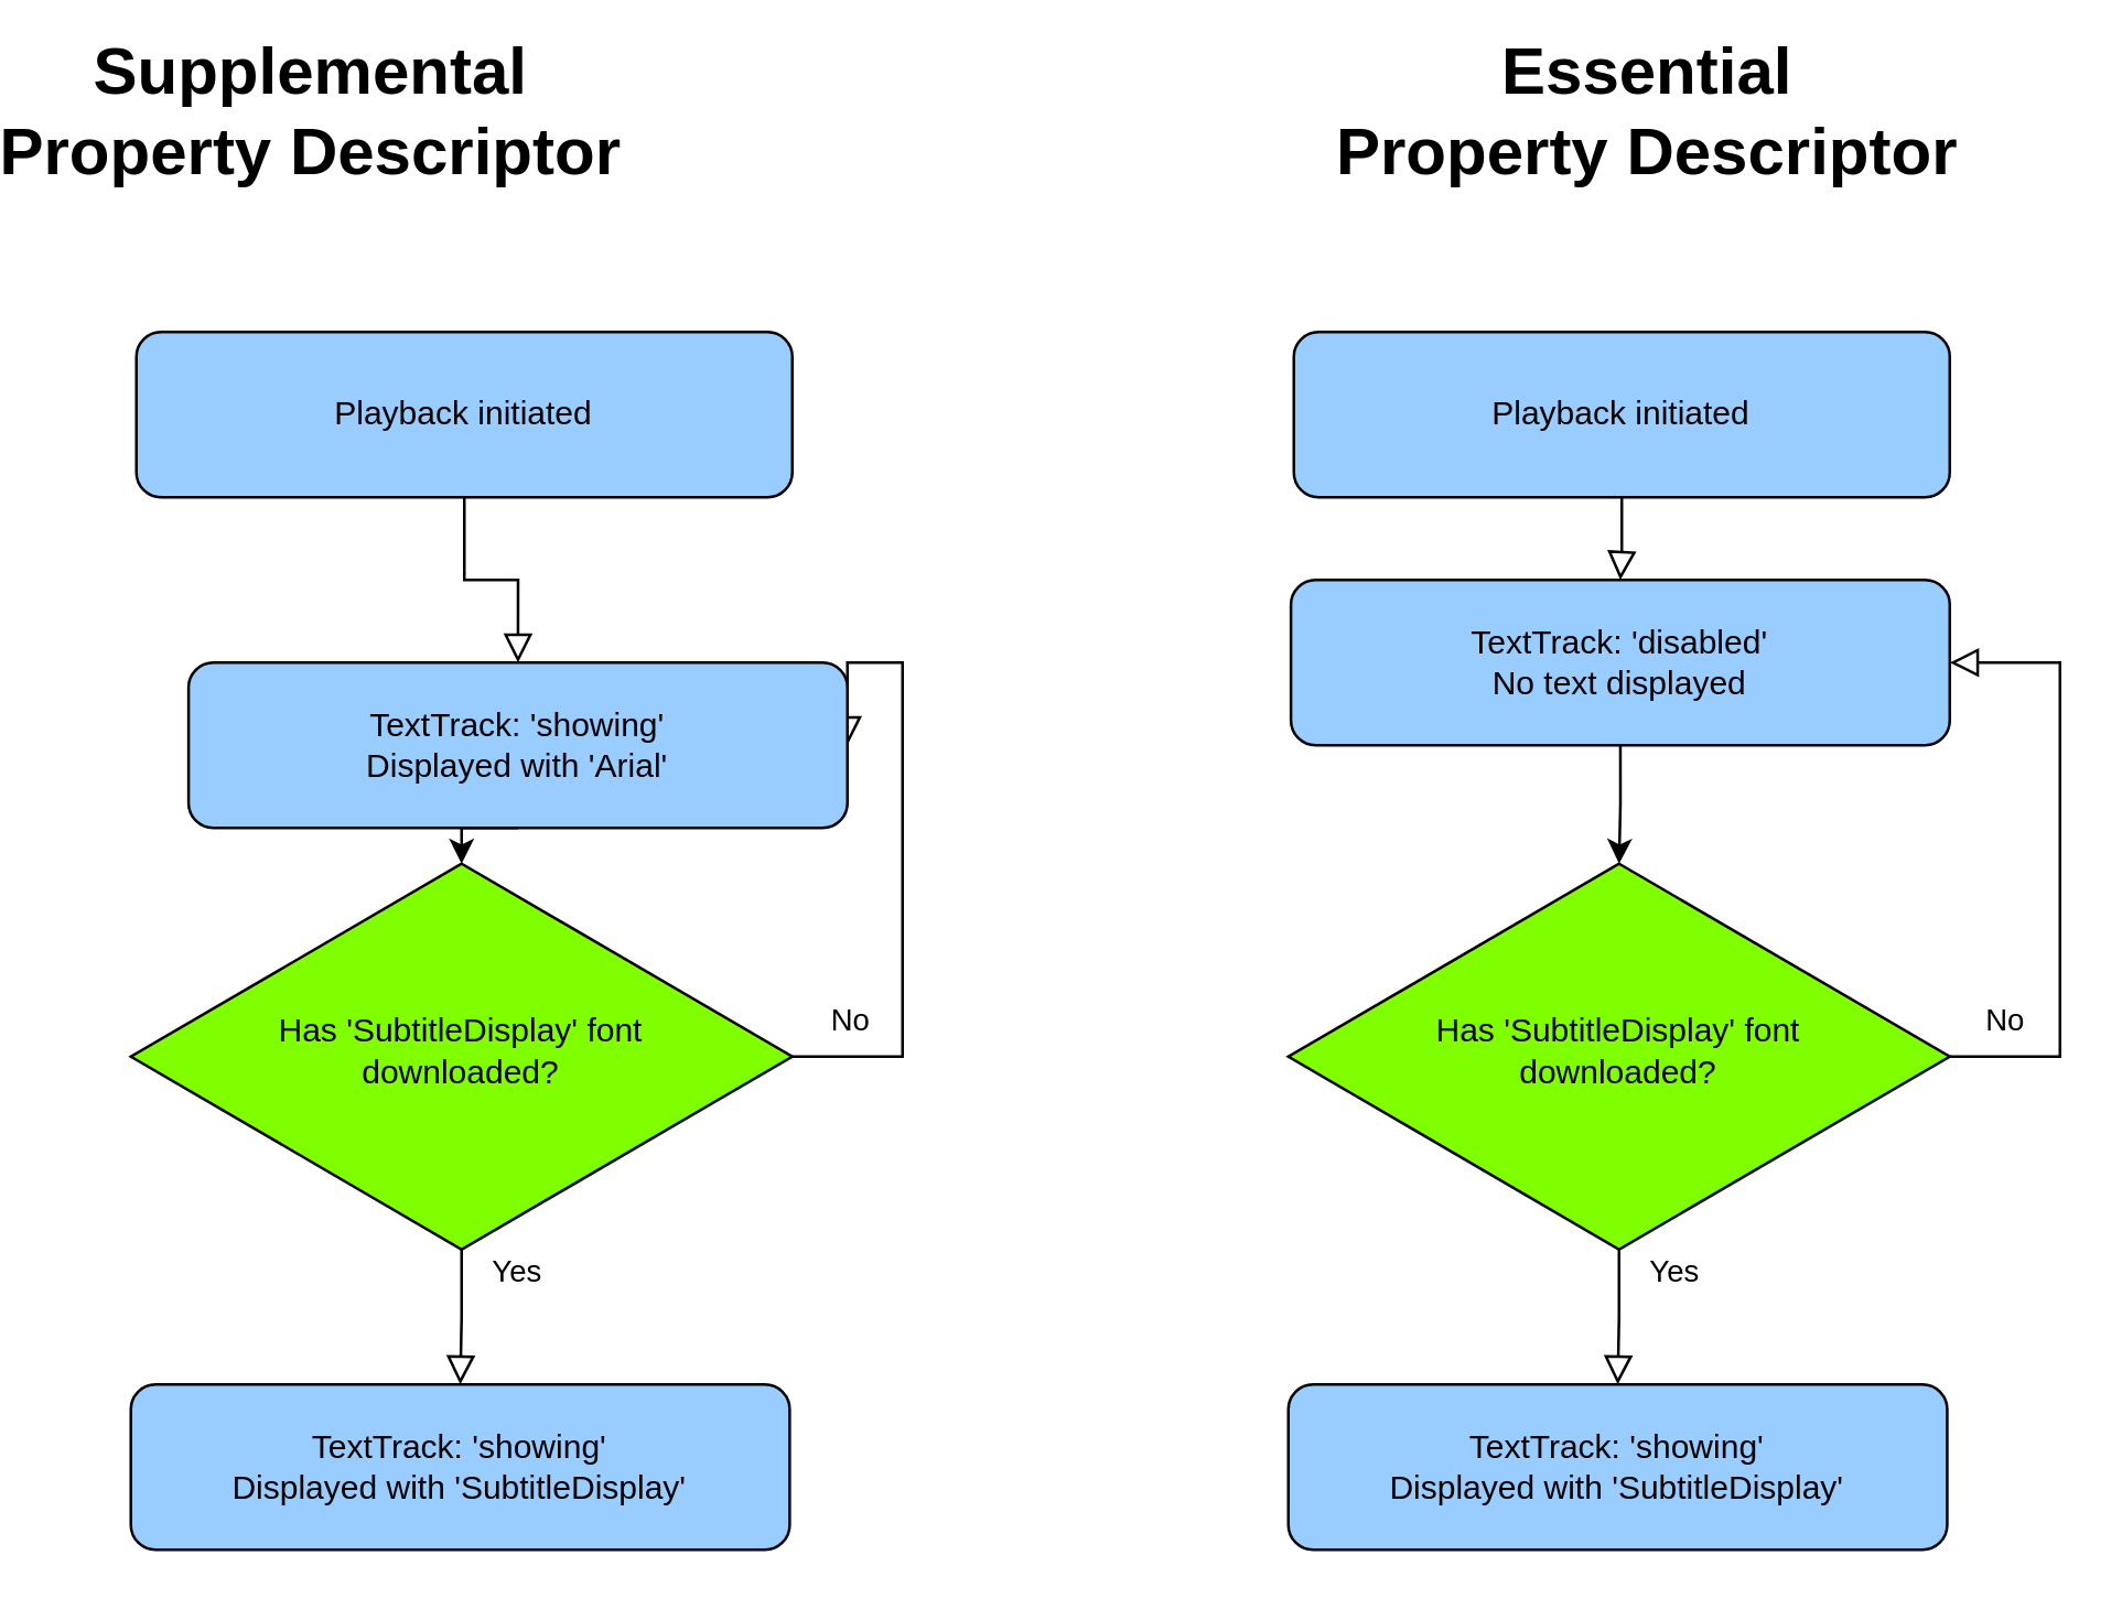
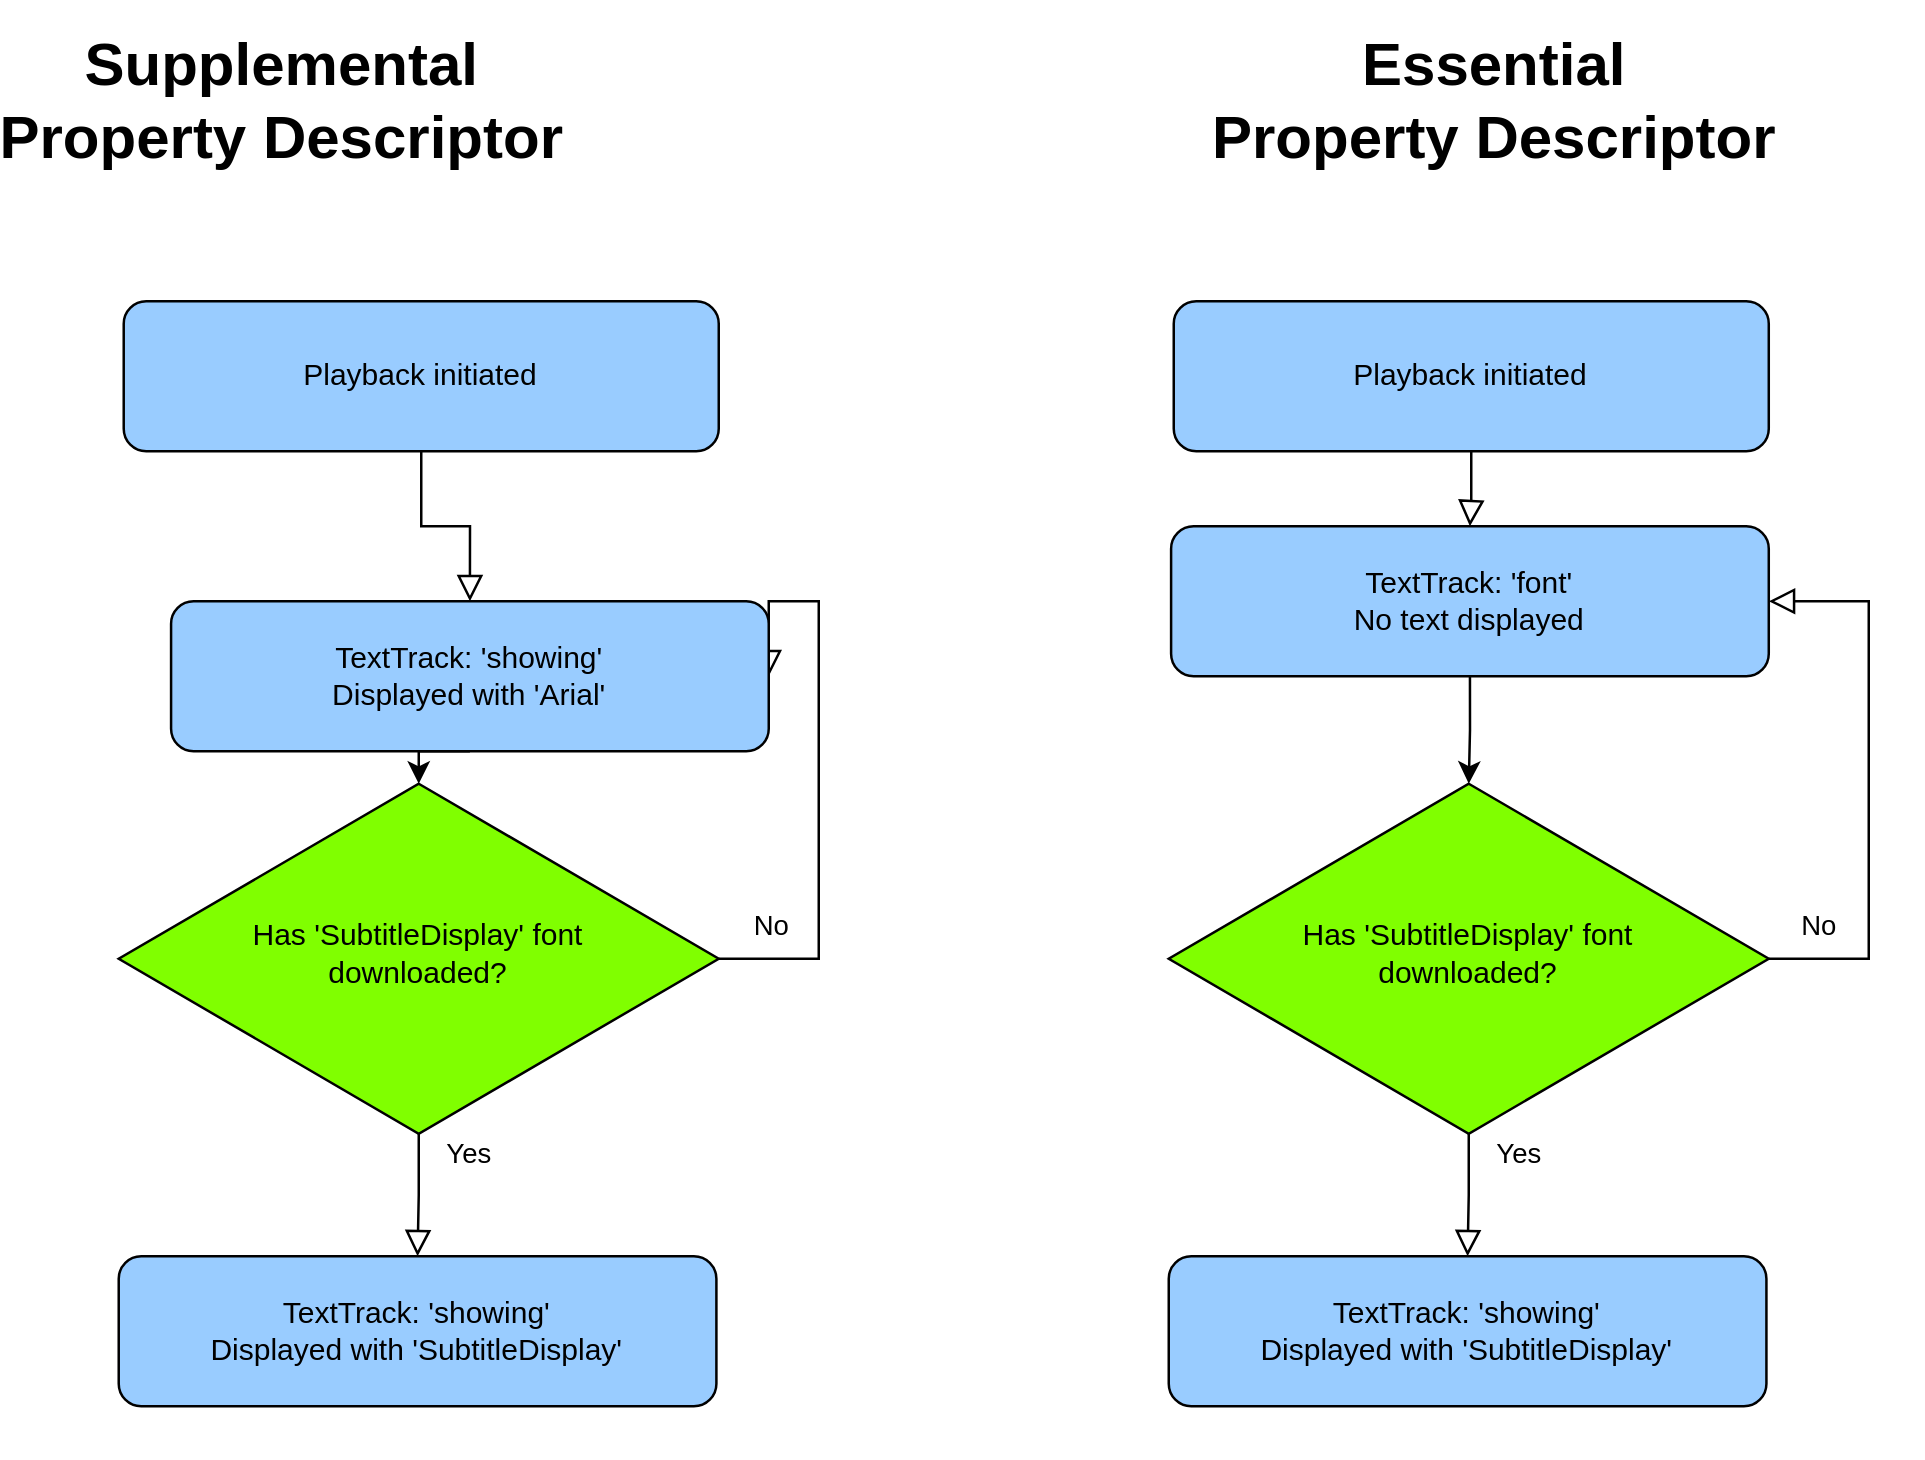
- <mxCell id="18" value="&lt;div&gt;TextTrack: 'disabled'&lt;/div&gt;&lt;div&gt;No text displayed&lt;br&gt;&lt;/div&gt;" style="rounded=1;whiteSpace=wrap;html=1;fontSize=12;glass=0;strokeWidth=1;shadow=0;fillColor=#99CCFF;" parent="1" vertex="1"><mxGeometry x="441.94" y="210" width="239.07" height="60" as="geometry" /></mxCell>
+ <mxCell id="18" value="&lt;div&gt;TextTrack: 'font'&lt;/div&gt;&lt;div&gt;No text displayed&lt;br&gt;&lt;/div&gt;" style="rounded=1;whiteSpace=wrap;html=1;fontSize=12;glass=0;strokeWidth=1;shadow=0;fillColor=#99CCFF;" parent="1" vertex="1"><mxGeometry x="441.94" y="210" width="239.07" height="60" as="geometry" /></mxCell>
